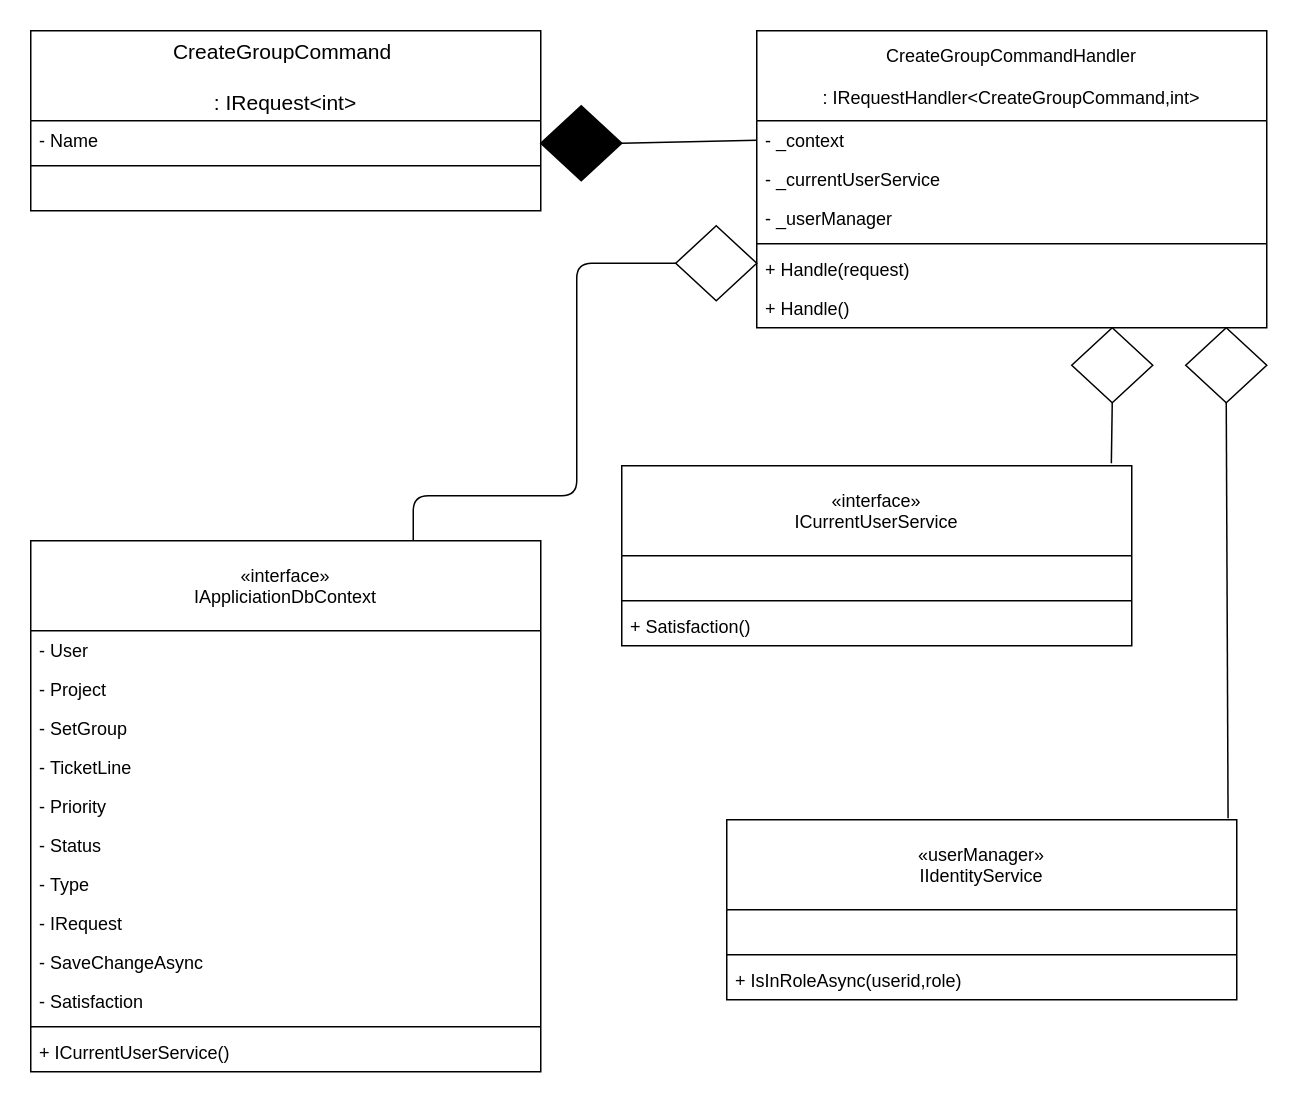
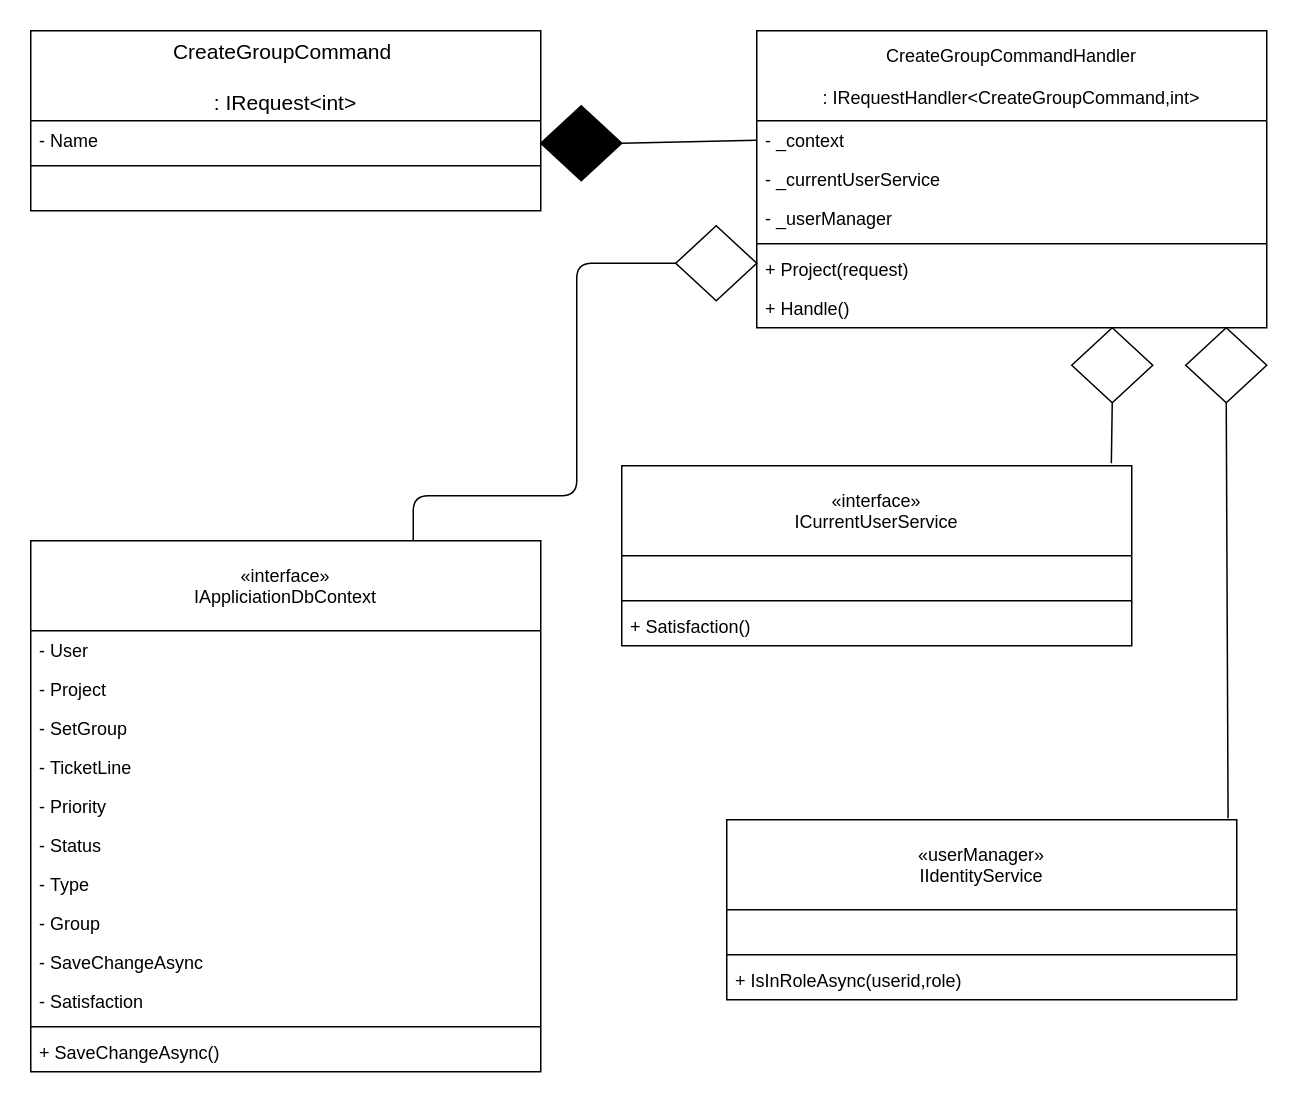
- <mxCell id="11" value="+ Handle(request)" style="text;strokeColor=none;fillColor=none;align=left;verticalAlign=top;spacingLeft=4;spacingRight=4;overflow=hidden;rotatable=0;points=[[0,0.5],[1,0.5]];portConstraint=eastwest;" parent="6" vertex="1"><mxGeometry y="146" width="340" height="26" as="geometry" /></mxCell>
+ <mxCell id="11" value="+ Project(request)" style="text;strokeColor=none;fillColor=none;align=left;verticalAlign=top;spacingLeft=4;spacingRight=4;overflow=hidden;rotatable=0;points=[[0,0.5],[1,0.5]];portConstraint=eastwest;" parent="6" vertex="1"><mxGeometry y="146" width="340" height="26" as="geometry" /></mxCell>
- <mxCell id="27" value="- IRequest" style="text;strokeColor=none;fillColor=none;align=left;verticalAlign=top;spacingLeft=4;spacingRight=4;overflow=hidden;rotatable=0;points=[[0,0.5],[1,0.5]];portConstraint=eastwest;" parent="19" vertex="1"><mxGeometry y="242" width="340" height="26" as="geometry" /></mxCell>
+ <mxCell id="27" value="- Group" style="text;strokeColor=none;fillColor=none;align=left;verticalAlign=top;spacingLeft=4;spacingRight=4;overflow=hidden;rotatable=0;points=[[0,0.5],[1,0.5]];portConstraint=eastwest;" parent="19" vertex="1"><mxGeometry y="242" width="340" height="26" as="geometry" /></mxCell>
- <mxCell id="31" value="+ ICurrentUserService()" style="text;strokeColor=none;fillColor=none;align=left;verticalAlign=top;spacingLeft=4;spacingRight=4;overflow=hidden;rotatable=0;points=[[0,0.5],[1,0.5]];portConstraint=eastwest;" parent="19" vertex="1"><mxGeometry y="328" width="340" height="26" as="geometry" /></mxCell>
+ <mxCell id="31" value="+ SaveChangeAsync()" style="text;strokeColor=none;fillColor=none;align=left;verticalAlign=top;spacingLeft=4;spacingRight=4;overflow=hidden;rotatable=0;points=[[0,0.5],[1,0.5]];portConstraint=eastwest;" parent="19" vertex="1"><mxGeometry y="328" width="340" height="26" as="geometry" /></mxCell>
